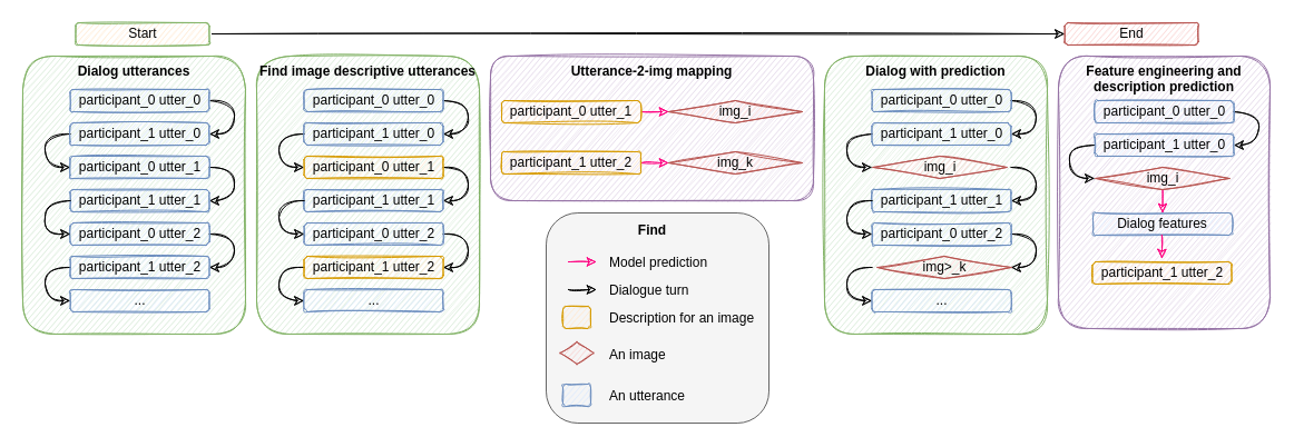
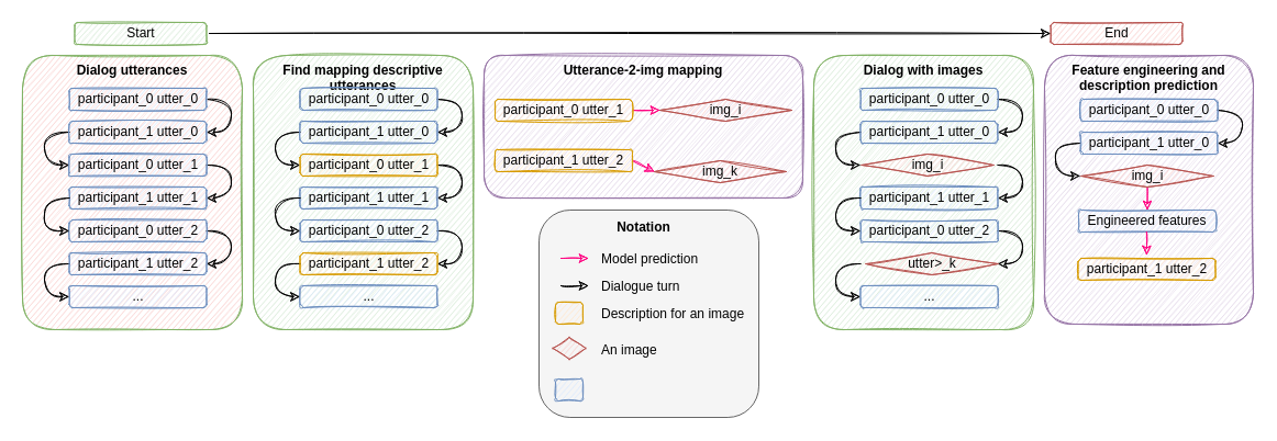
- <mxCell id="74" value="Start" style="rounded=1;whiteSpace=wrap;html=1;sketch=1;fontSize=12;fillColor=#ffe6cc;strokeColor=#82b366;" parent="1" vertex="1"><mxGeometry x="67.52" y="20" width="120" height="20" as="geometry" /></mxCell>
+ <mxCell id="74" value="Start" style="rounded=1;whiteSpace=wrap;html=1;sketch=1;fontSize=12;fillColor=#d5e8d4;strokeColor=#82b366;" parent="1" vertex="1"><mxGeometry x="67.52" y="20" width="120" height="20" as="geometry" /></mxCell>
- <mxCell id="3" value="&lt;b&gt;Dialog utterances&lt;/b&gt;" style="rounded=1;whiteSpace=wrap;html=1;verticalAlign=top;fillColor=#d5e8d4;strokeColor=#82b366;sketch=1;" parent="1" vertex="1"><mxGeometry x="20" y="50" width="200" height="250" as="geometry" /></mxCell>
+ <mxCell id="3" value="&lt;b&gt;Dialog utterances&lt;/b&gt;" style="rounded=1;whiteSpace=wrap;html=1;verticalAlign=top;fillColor=#f8cecc;strokeColor=#82b366;sketch=1;" parent="1" vertex="1"><mxGeometry x="20" y="50" width="200" height="250" as="geometry" /></mxCell>
- <mxCell id="37" value="&lt;b&gt;Dialog with prediction&lt;/b&gt;" style="rounded=1;whiteSpace=wrap;html=1;verticalAlign=top;fillColor=#d5e8d4;strokeColor=#82b366;sketch=1;" parent="1" vertex="1"><mxGeometry x="740" y="50" width="200" height="250" as="geometry" /></mxCell>
+ <mxCell id="37" value="&lt;b&gt;Dialog with images&lt;/b&gt;" style="rounded=1;whiteSpace=wrap;html=1;verticalAlign=top;fillColor=#d5e8d4;strokeColor=#82b366;sketch=1;" parent="1" vertex="1"><mxGeometry x="740" y="50" width="200" height="250" as="geometry" /></mxCell>
- <mxCell id="18" value="&lt;b&gt;Find image descriptive utterances&lt;/b&gt;" style="rounded=1;whiteSpace=wrap;html=1;verticalAlign=top;fillColor=#d5e8d4;strokeColor=#82b366;sketch=1;" parent="1" vertex="1"><mxGeometry x="230" y="50" width="200" height="250" as="geometry" /></mxCell>
+ <mxCell id="18" value="&lt;b&gt;Find mapping descriptive utterances&lt;/b&gt;" style="rounded=1;whiteSpace=wrap;html=1;verticalAlign=top;fillColor=#d5e8d4;strokeColor=#82b366;sketch=1;" parent="1" vertex="1"><mxGeometry x="230" y="50" width="200" height="250" as="geometry" /></mxCell>
- <mxCell id="36" value="img_k" style="rhombus;whiteSpace=wrap;html=1;sketch=1;fillColor=#f8cecc;strokeColor=#b85450;" parent="1" vertex="1"><mxGeometry x="600" y="136" width="120" height="20" as="geometry" /></mxCell>
+ <mxCell id="36" value="img_k" style="rhombus;whiteSpace=wrap;html=1;sketch=1;fillColor=#f8cecc;strokeColor=#b85450;" parent="1" vertex="1"><mxGeometry x="595" y="146" width="120" height="20" as="geometry" /></mxCell>
- <mxCell id="58" value="Dialog features" style="rounded=1;whiteSpace=wrap;html=1;fillColor=#dae8fc;strokeColor=#6c8ebf;sketch=1;" parent="1" vertex="1"><mxGeometry x="981.02" y="191" width="125" height="20" as="geometry" /></mxCell>
+ <mxCell id="58" value="Engineered features" style="rounded=1;whiteSpace=wrap;html=1;fillColor=#dae8fc;strokeColor=#6c8ebf;sketch=1;" parent="1" vertex="1"><mxGeometry x="981.02" y="191" width="125" height="20" as="geometry" /></mxCell>
- <mxCell id="72" value="&lt;b&gt;&lt;font style=&quot;font-size: 12px&quot;&gt;Find&lt;/font&gt;&lt;/b&gt;" style="text;html=1;strokeColor=none;fillColor=none;align=center;verticalAlign=middle;whiteSpace=wrap;rounded=0;fontSize=17;" parent="1" vertex="1"><mxGeometry x="497.5" y="191" width="175" height="30" as="geometry" /></mxCell>
+ <mxCell id="72" value="&lt;b&gt;&lt;font style=&quot;font-size: 12px&quot;&gt;Notation&lt;/font&gt;&lt;/b&gt;" style="text;html=1;strokeColor=none;fillColor=none;align=center;verticalAlign=middle;whiteSpace=wrap;rounded=0;fontSize=17;" parent="1" vertex="1"><mxGeometry x="497.5" y="191" width="175" height="30" as="geometry" /></mxCell>
- <mxCell id="49" value="img&amp;gt;_k" style="rhombus;whiteSpace=wrap;html=1;sketch=1;fillColor=#f8cecc;strokeColor=#b85450;" parent="1" vertex="1"><mxGeometry x="787.52" y="230" width="120" height="20" as="geometry" /></mxCell>
+ <mxCell id="49" value="utter&amp;gt;_k" style="rhombus;whiteSpace=wrap;html=1;sketch=1;fillColor=#f8cecc;strokeColor=#b85450;" parent="1" vertex="1"><mxGeometry x="787.52" y="230" width="120" height="20" as="geometry" /></mxCell>
- <mxCell id="71" value="&lt;font style=&quot;font-size: 12px&quot;&gt;An utterance&lt;/font&gt;" style="text;html=1;strokeColor=none;fillColor=none;align=left;verticalAlign=middle;whiteSpace=wrap;rounded=0;fontSize=17;" parent="1" vertex="1"><mxGeometry x="545" y="340" width="145" height="30" as="geometry" /></mxCell>
